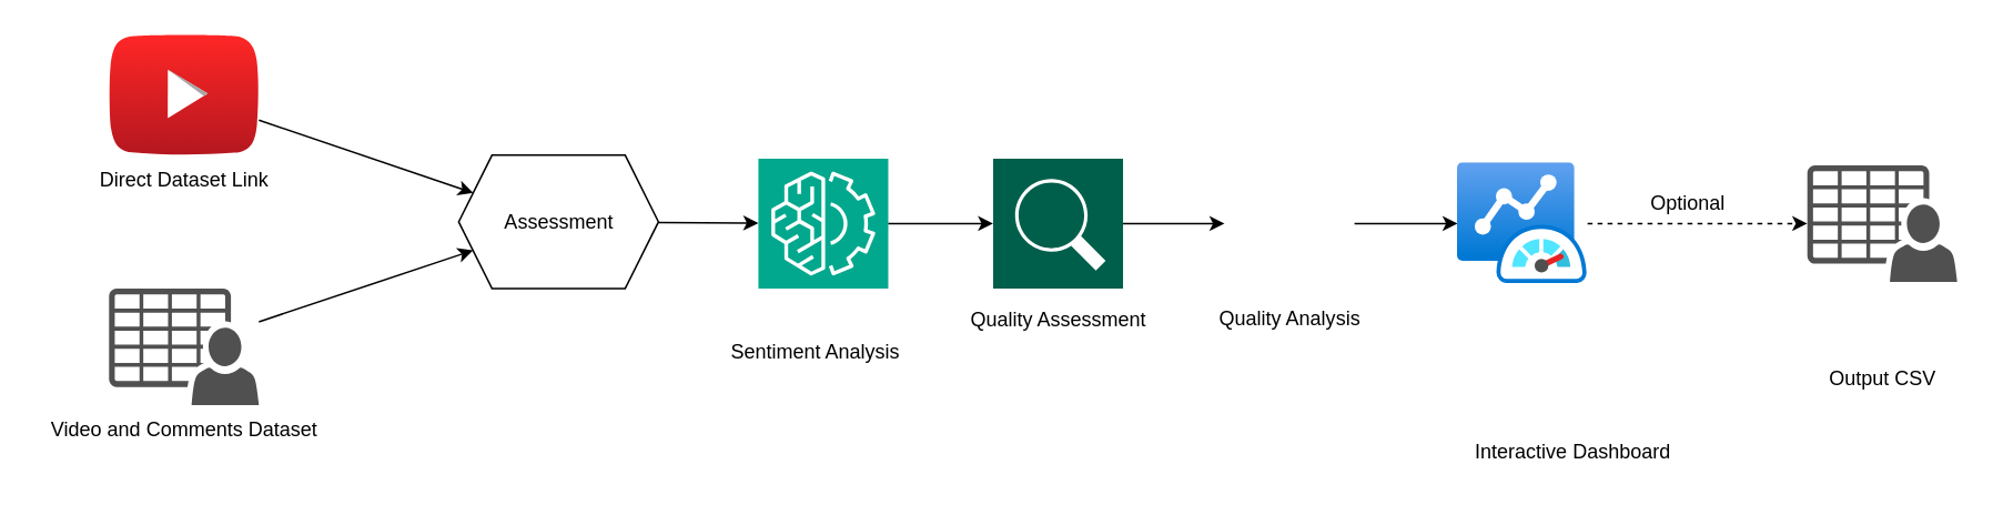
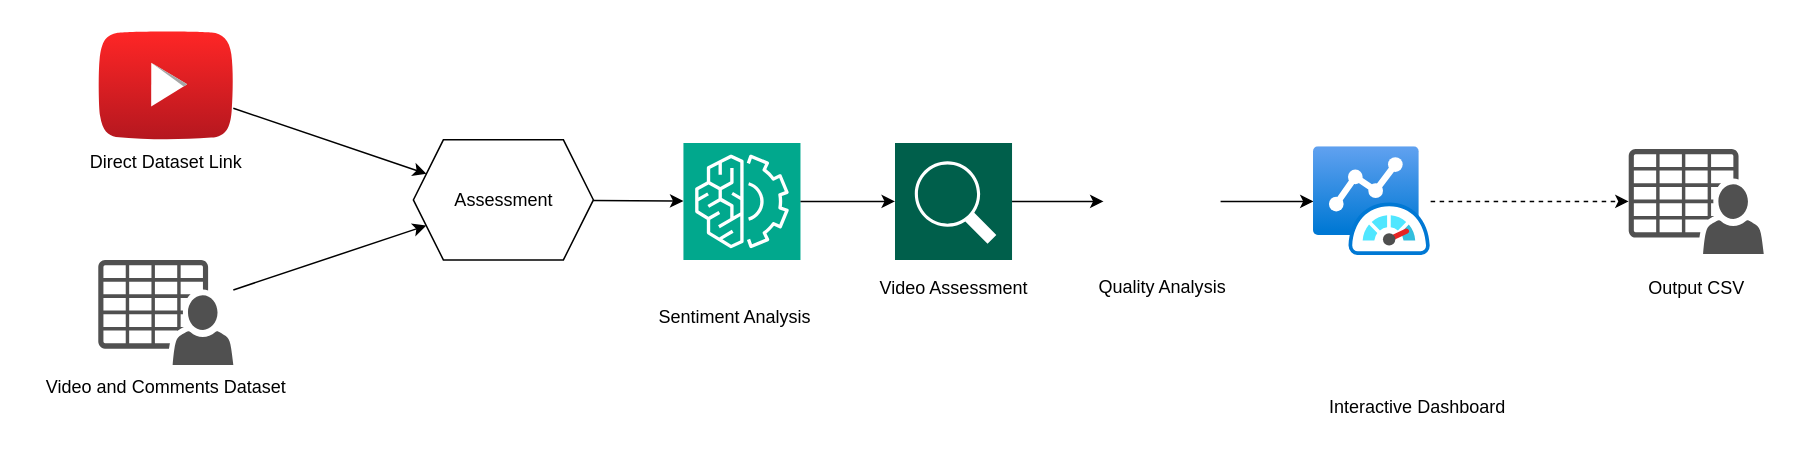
- <mxCell id="25" value="Optional" style="text;html=1;align=center;verticalAlign=middle;resizable=0;points=[];autosize=1;strokeColor=none;fillColor=none;" vertex="1" parent="1"><mxGeometry x="978" y="106.6" width="70" height="30" as="geometry" /></mxCell>
- <mxCell id="16" value="Quality Assessment" style="text;html=1;align=center;verticalAlign=middle;resizable=0;points=[];autosize=1;strokeColor=none;fillColor=none;" vertex="1" parent="1"><mxGeometry x="570" y="177.3" width="130" height="30" as="geometry" /></mxCell>
+ <mxCell id="16" value="Video Assessment" style="text;html=1;align=center;verticalAlign=middle;resizable=0;points=[];autosize=1;strokeColor=none;fillColor=none;" vertex="1" parent="1"><mxGeometry x="570" y="177.3" width="130" height="30" as="geometry" /></mxCell>
- <mxCell id="24" value="Output CSV" style="text;html=1;align=center;verticalAlign=middle;resizable=0;points=[];autosize=1;strokeColor=none;fillColor=none;" vertex="1" parent="1"><mxGeometry x="1085" y="212.3" width="90" height="30" as="geometry" /></mxCell>
+ <mxCell id="24" value="Output CSV" style="text;html=1;align=center;verticalAlign=middle;resizable=0;points=[];autosize=1;strokeColor=none;fillColor=none;" vertex="1" parent="1"><mxGeometry x="1085" y="177.3" width="90" height="30" as="geometry" /></mxCell>
